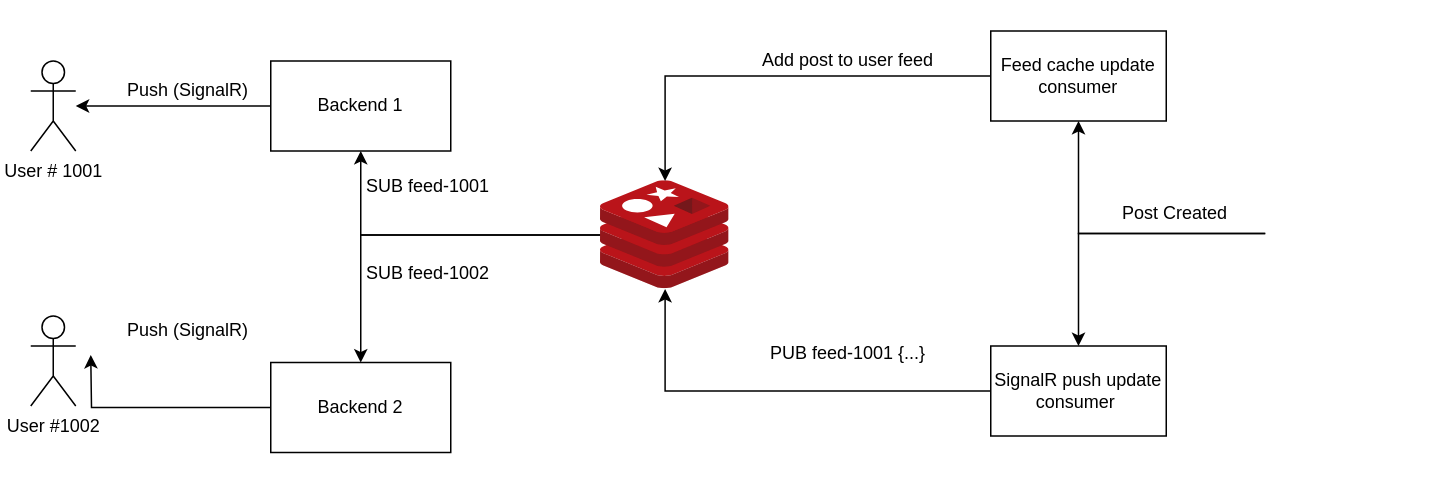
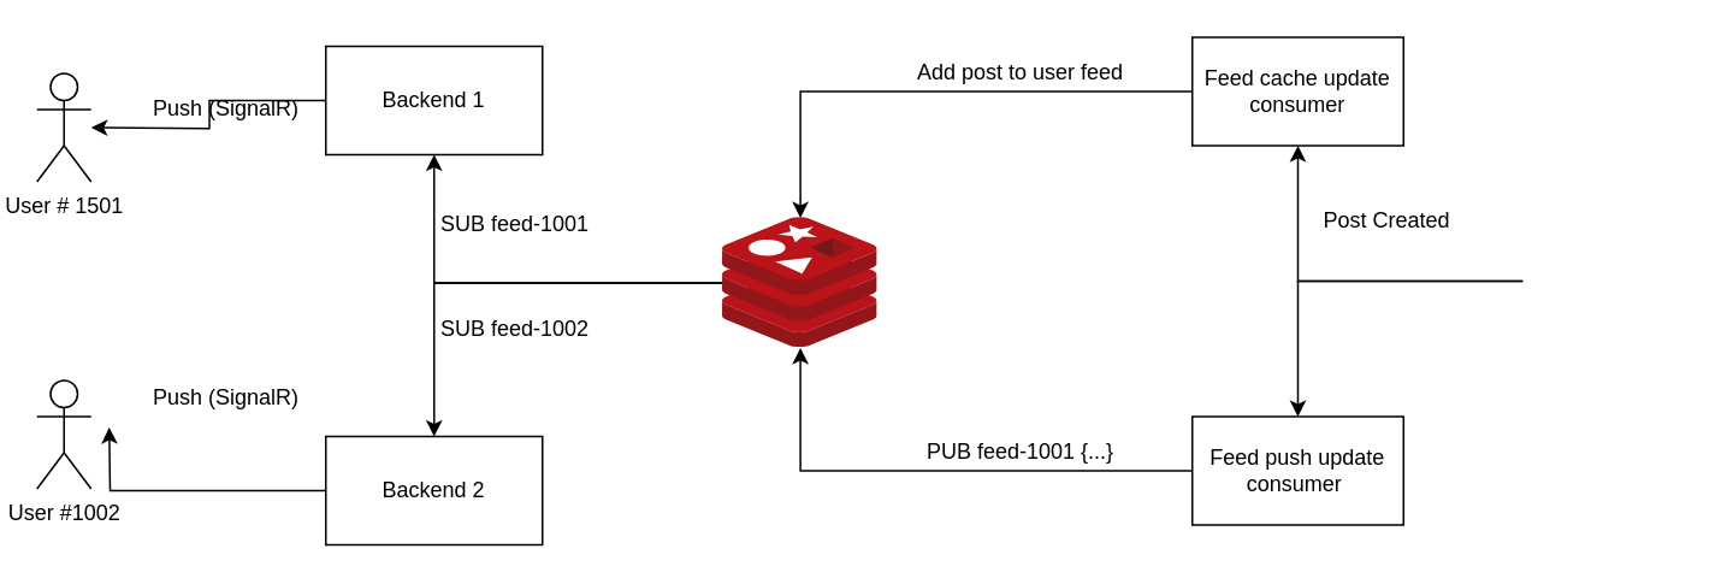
- <mxCell id="17" value="Backend 1" style="rounded=0;whiteSpace=wrap;html=1;" vertex="1" parent="1"><mxGeometry x="180" y="40" width="120" height="60" as="geometry" /></mxCell>
+ <mxCell id="17" value="Backend 1" style="rounded=0;whiteSpace=wrap;html=1;" vertex="1" parent="1"><mxGeometry x="180" y="25" width="120" height="60" as="geometry" /></mxCell>
- <mxCell id="22" value="User # 1001" style="shape=umlActor;verticalLabelPosition=bottom;verticalAlign=top;html=1;outlineConnect=0;" vertex="1" parent="1"><mxGeometry x="20" y="40" width="30" height="60" as="geometry" /></mxCell>
+ <mxCell id="22" value="User # 1501" style="shape=umlActor;verticalLabelPosition=bottom;verticalAlign=top;html=1;outlineConnect=0;" vertex="1" parent="1"><mxGeometry x="20" y="40" width="30" height="60" as="geometry" /></mxCell>
- <mxCell id="10" value="Post Created" style="text;html=1;strokeColor=none;fillColor=none;align=center;verticalAlign=middle;whiteSpace=wrap;rounded=0;" vertex="1" parent="1"><mxGeometry x="733" y="129" width="100" height="26" as="geometry" /></mxCell>
+ <mxCell id="10" value="Post Created" style="text;html=1;strokeColor=none;fillColor=none;align=center;verticalAlign=middle;whiteSpace=wrap;rounded=0;" vertex="1" parent="1"><mxGeometry x="718" y="109" width="100" height="26" as="geometry" /></mxCell>
- <mxCell id="14" value="PUB feed-1001 {...}" style="text;html=1;strokeColor=none;fillColor=none;align=center;verticalAlign=middle;whiteSpace=wrap;rounded=0;" vertex="1" parent="1"><mxGeometry x="500" y="225" width="130" height="20" as="geometry" /></mxCell>
+ <mxCell id="14" value="PUB feed-1001 {...}" style="text;html=1;strokeColor=none;fillColor=none;align=center;verticalAlign=middle;whiteSpace=wrap;rounded=0;" vertex="1" parent="1"><mxGeometry x="500" y="240" width="130" height="20" as="geometry" /></mxCell>
- <mxCell id="12" value="SignalR push update consumer&amp;nbsp;" style="rounded=0;whiteSpace=wrap;html=1;" vertex="1" parent="1"><mxGeometry x="660" y="230" width="117" height="60" as="geometry" /></mxCell>
+ <mxCell id="12" value="Feed push update consumer&amp;nbsp;" style="rounded=0;whiteSpace=wrap;html=1;" vertex="1" parent="1"><mxGeometry x="660" y="230" width="117" height="60" as="geometry" /></mxCell>
